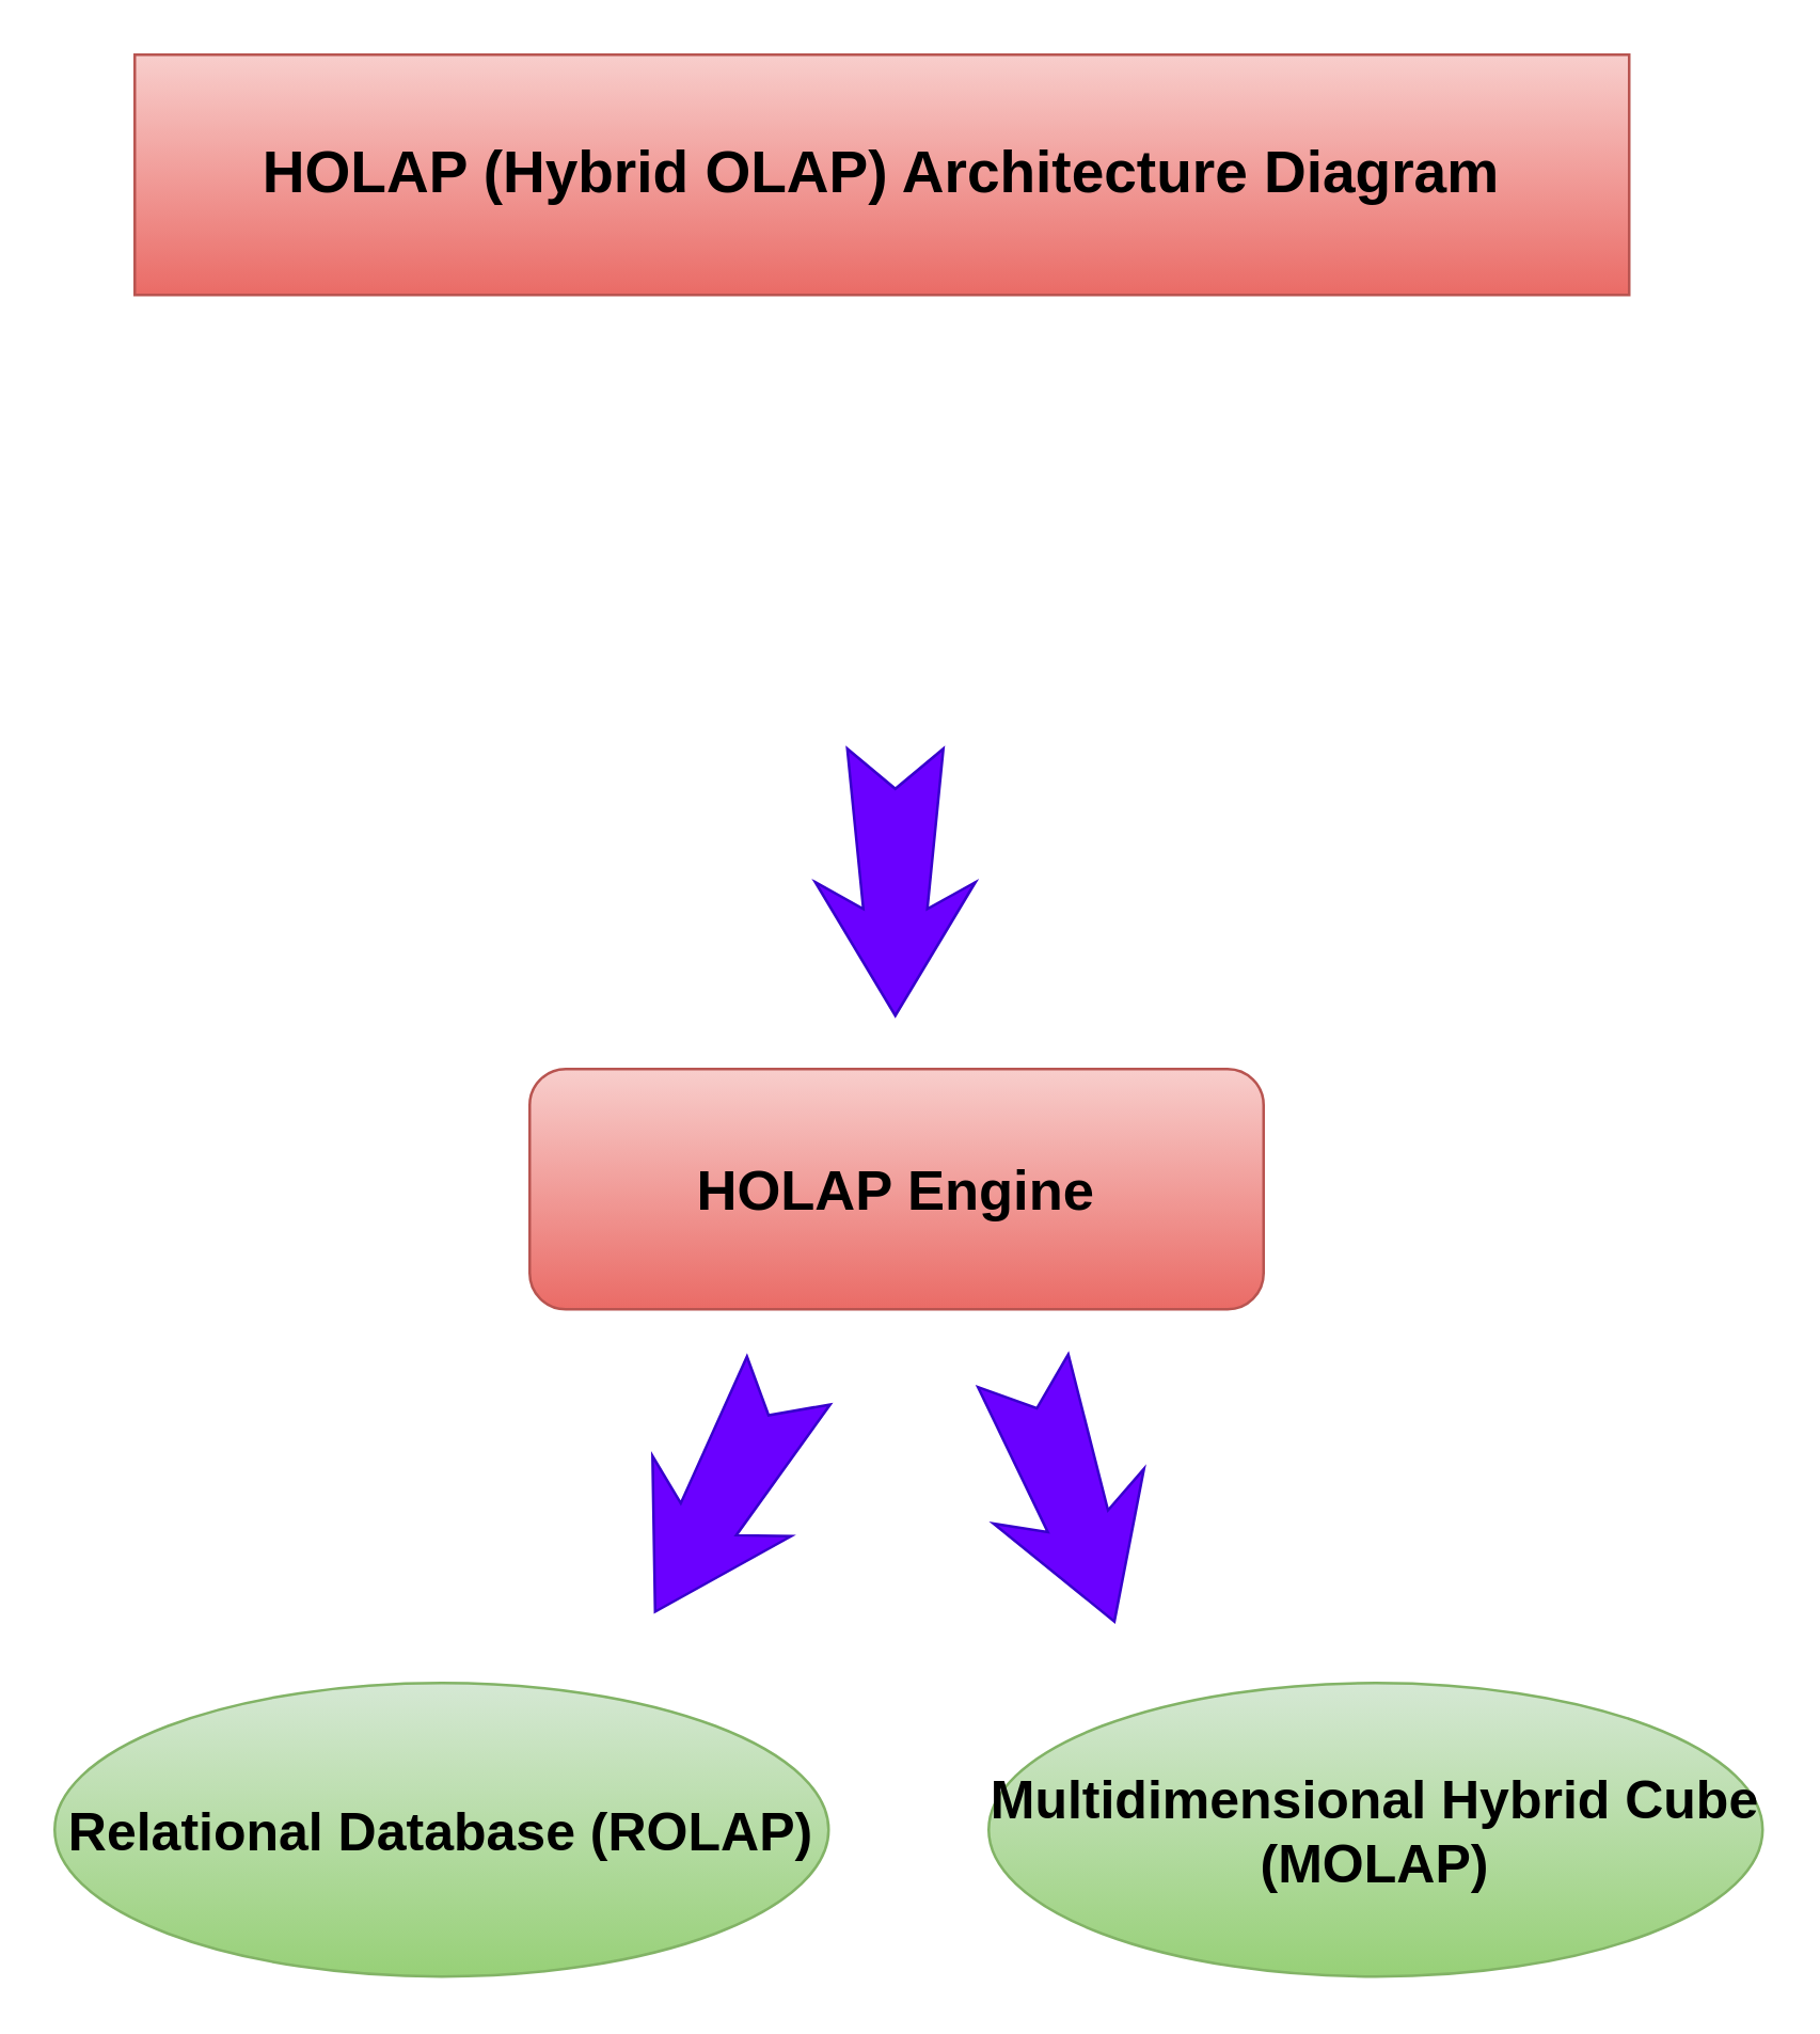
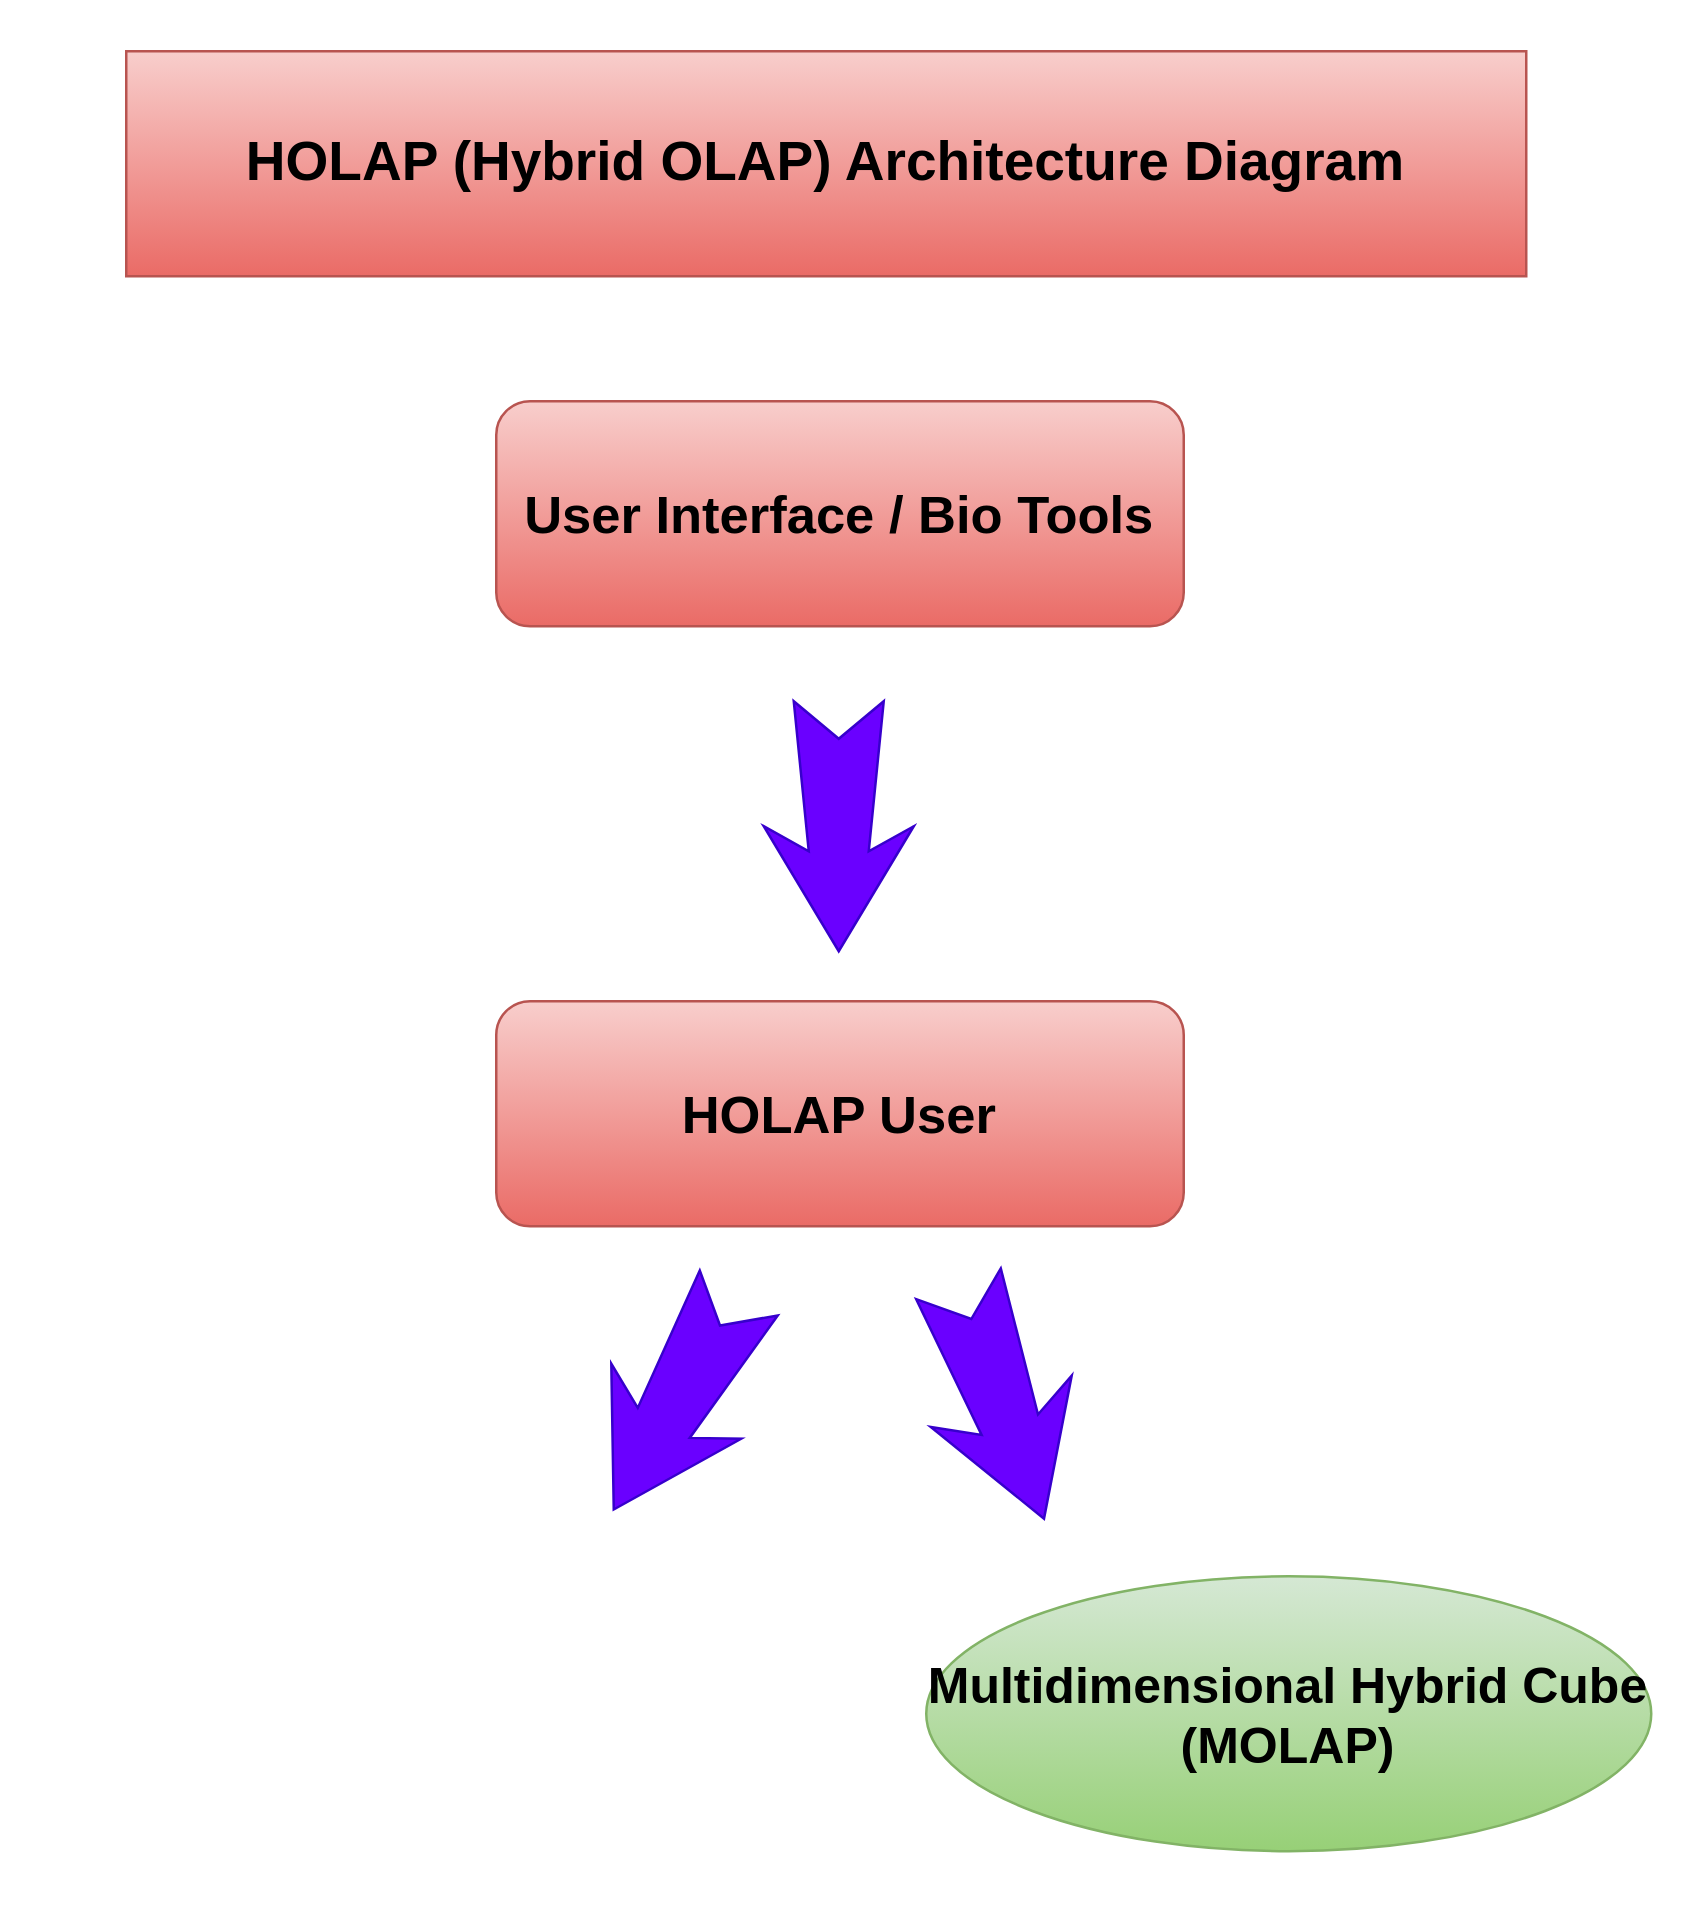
+ <mxCell id="3" value="&lt;font style=&quot;font-size: 21px;&quot;&gt;&lt;b style=&quot;&quot;&gt;User Interface / Bio Tools&lt;/b&gt;&lt;/font&gt;" style="rounded=1;whiteSpace=wrap;html=1;fillColor=#f8cecc;strokeColor=#b85450;gradientColor=#ea6b66;" vertex="1" parent="1"><mxGeometry x="198" y="160" width="275" height="90" as="geometry" /></mxCell>
- <mxCell id="4" value="&lt;font style=&quot;font-size: 21px;&quot;&gt;&lt;b style=&quot;&quot;&gt;HOLAP Engine&lt;/b&gt;&lt;/font&gt;" style="rounded=1;whiteSpace=wrap;html=1;fillColor=#f8cecc;strokeColor=#b85450;gradientColor=#ea6b66;" vertex="1" parent="1"><mxGeometry x="198" y="400" width="275" height="90" as="geometry" /></mxCell>
+ <mxCell id="4" value="&lt;font style=&quot;font-size: 21px;&quot;&gt;&lt;b style=&quot;&quot;&gt;HOLAP User&lt;/b&gt;&lt;/font&gt;" style="rounded=1;whiteSpace=wrap;html=1;fillColor=#f8cecc;strokeColor=#b85450;gradientColor=#ea6b66;" vertex="1" parent="1"><mxGeometry x="198" y="400" width="275" height="90" as="geometry" /></mxCell>
- <mxCell id="8" value="&lt;span style=&quot;font-size: 20px;&quot;&gt;&lt;b&gt;Relational Database (ROLAP)&lt;/b&gt;&lt;/span&gt;" style="ellipse;whiteSpace=wrap;html=1;fillColor=#d5e8d4;gradientColor=#97d077;strokeColor=#82b366;" vertex="1" parent="1"><mxGeometry x="20" y="630" width="290" height="110" as="geometry" /></mxCell>
